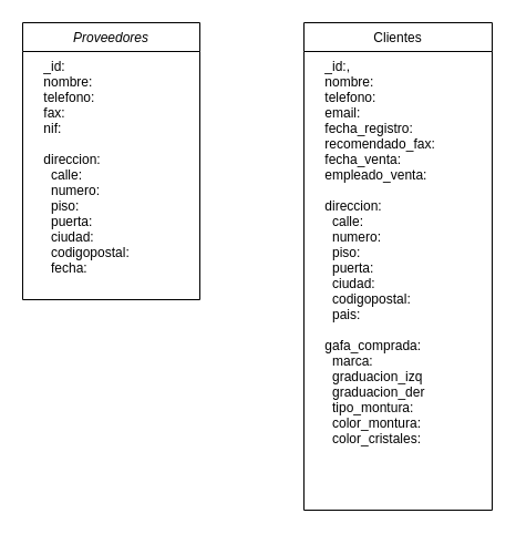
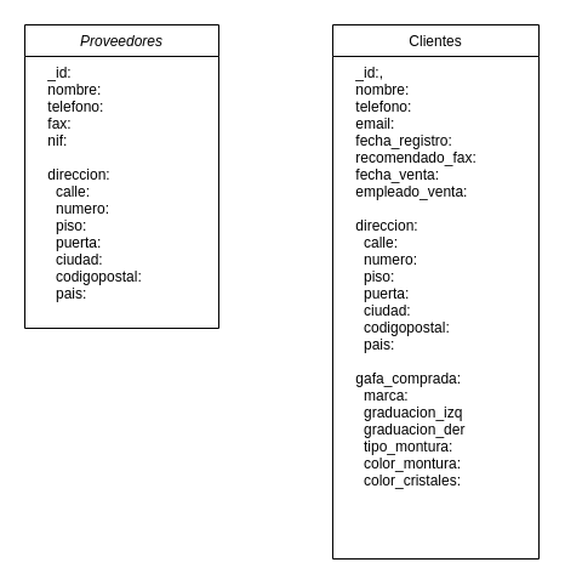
- <mxCell id="3" value="    _id:    &#10;    nombre: &#10;    telefono: &#10;    fax:&#10;    nif: &#10;&#10;    direccion:&#10;      calle: &#10;      numero: &#10;      piso:&#10;      puerta:&#10;      ciudad: &#10;      codigopostal: &#10;      fecha: &#10;    &#10;    &#10;&#10;" style="text;align=left;verticalAlign=top;spacingLeft=4;spacingRight=4;overflow=hidden;rotatable=0;points=[[0,0.5],[1,0.5]];portConstraint=eastwest;" parent="2" vertex="1"><mxGeometry y="26" width="160" height="214" as="geometry" /></mxCell>
+ <mxCell id="3" value="    _id:    &#10;    nombre: &#10;    telefono: &#10;    fax:&#10;    nif: &#10;&#10;    direccion:&#10;      calle: &#10;      numero: &#10;      piso:&#10;      puerta:&#10;      ciudad: &#10;      codigopostal: &#10;      pais: &#10;    &#10;    &#10;&#10;" style="text;align=left;verticalAlign=top;spacingLeft=4;spacingRight=4;overflow=hidden;rotatable=0;points=[[0,0.5],[1,0.5]];portConstraint=eastwest;" parent="2" vertex="1"><mxGeometry y="26" width="160" height="214" as="geometry" /></mxCell>
